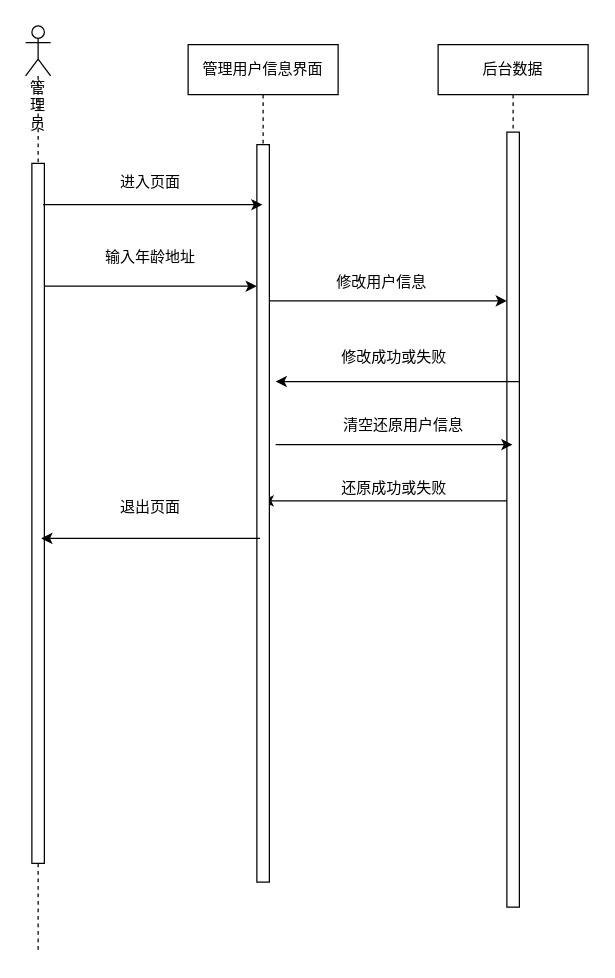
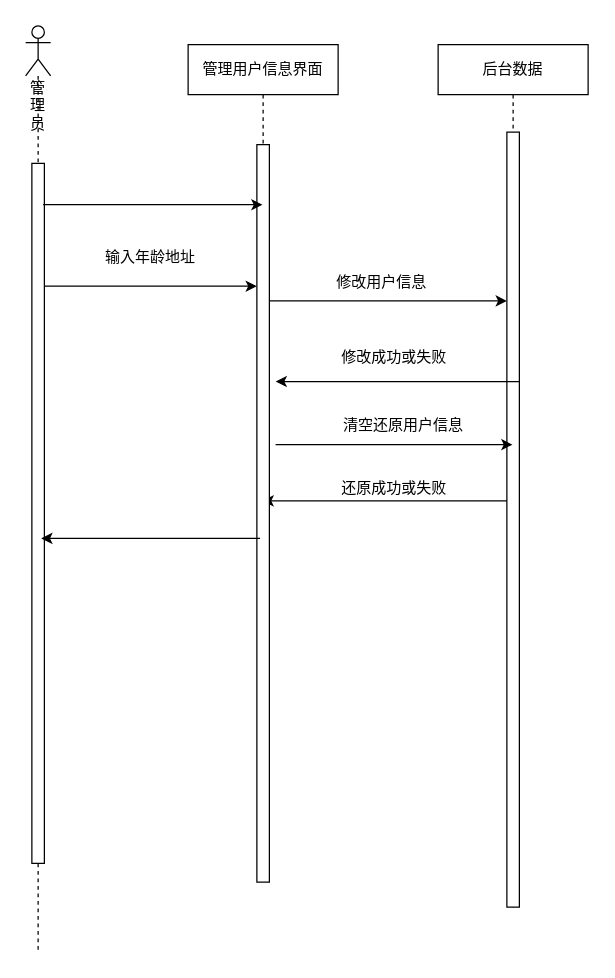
- <mxCell id="13" value="进入页面" style="text;html=1;strokeColor=none;fillColor=none;align=center;verticalAlign=middle;whiteSpace=wrap;rounded=0;" parent="1" vertex="1"><mxGeometry x="90" y="130" width="60" height="30" as="geometry" /></mxCell>
- <mxCell id="17" value="退出页面" style="text;html=1;strokeColor=none;fillColor=none;align=center;verticalAlign=middle;whiteSpace=wrap;rounded=0;" parent="1" vertex="1"><mxGeometry x="90" y="390" width="60" height="30" as="geometry" /></mxCell>
